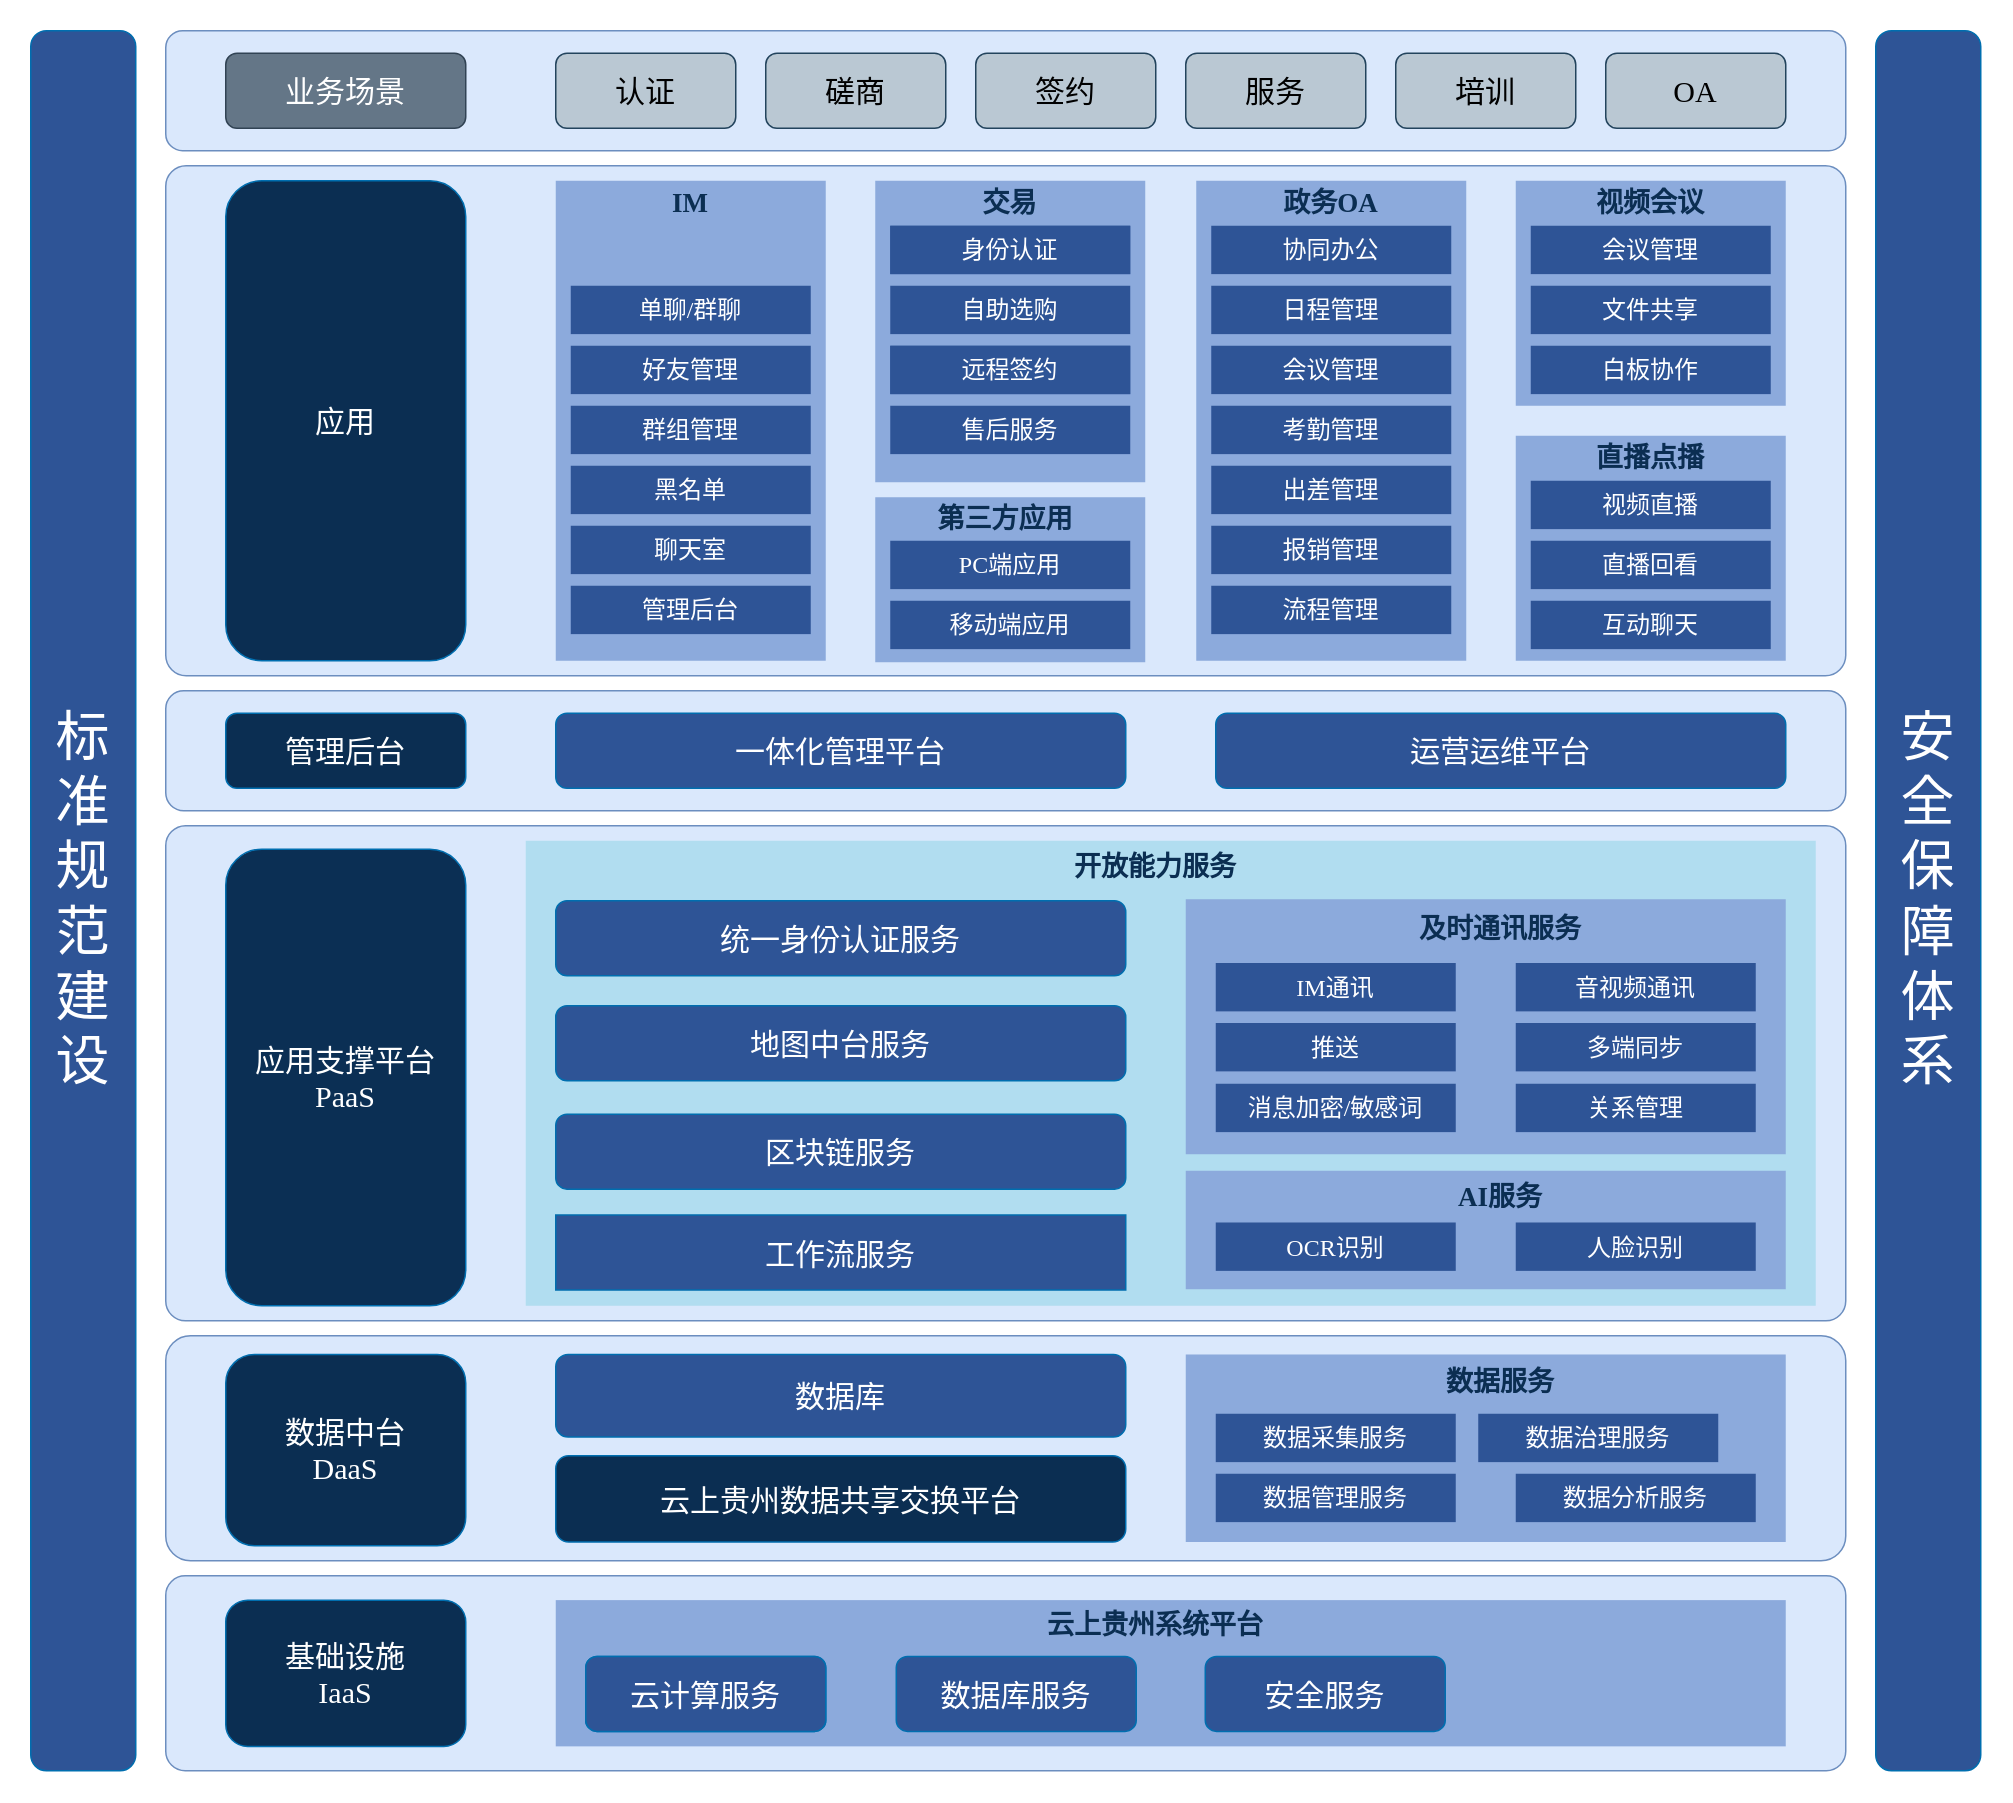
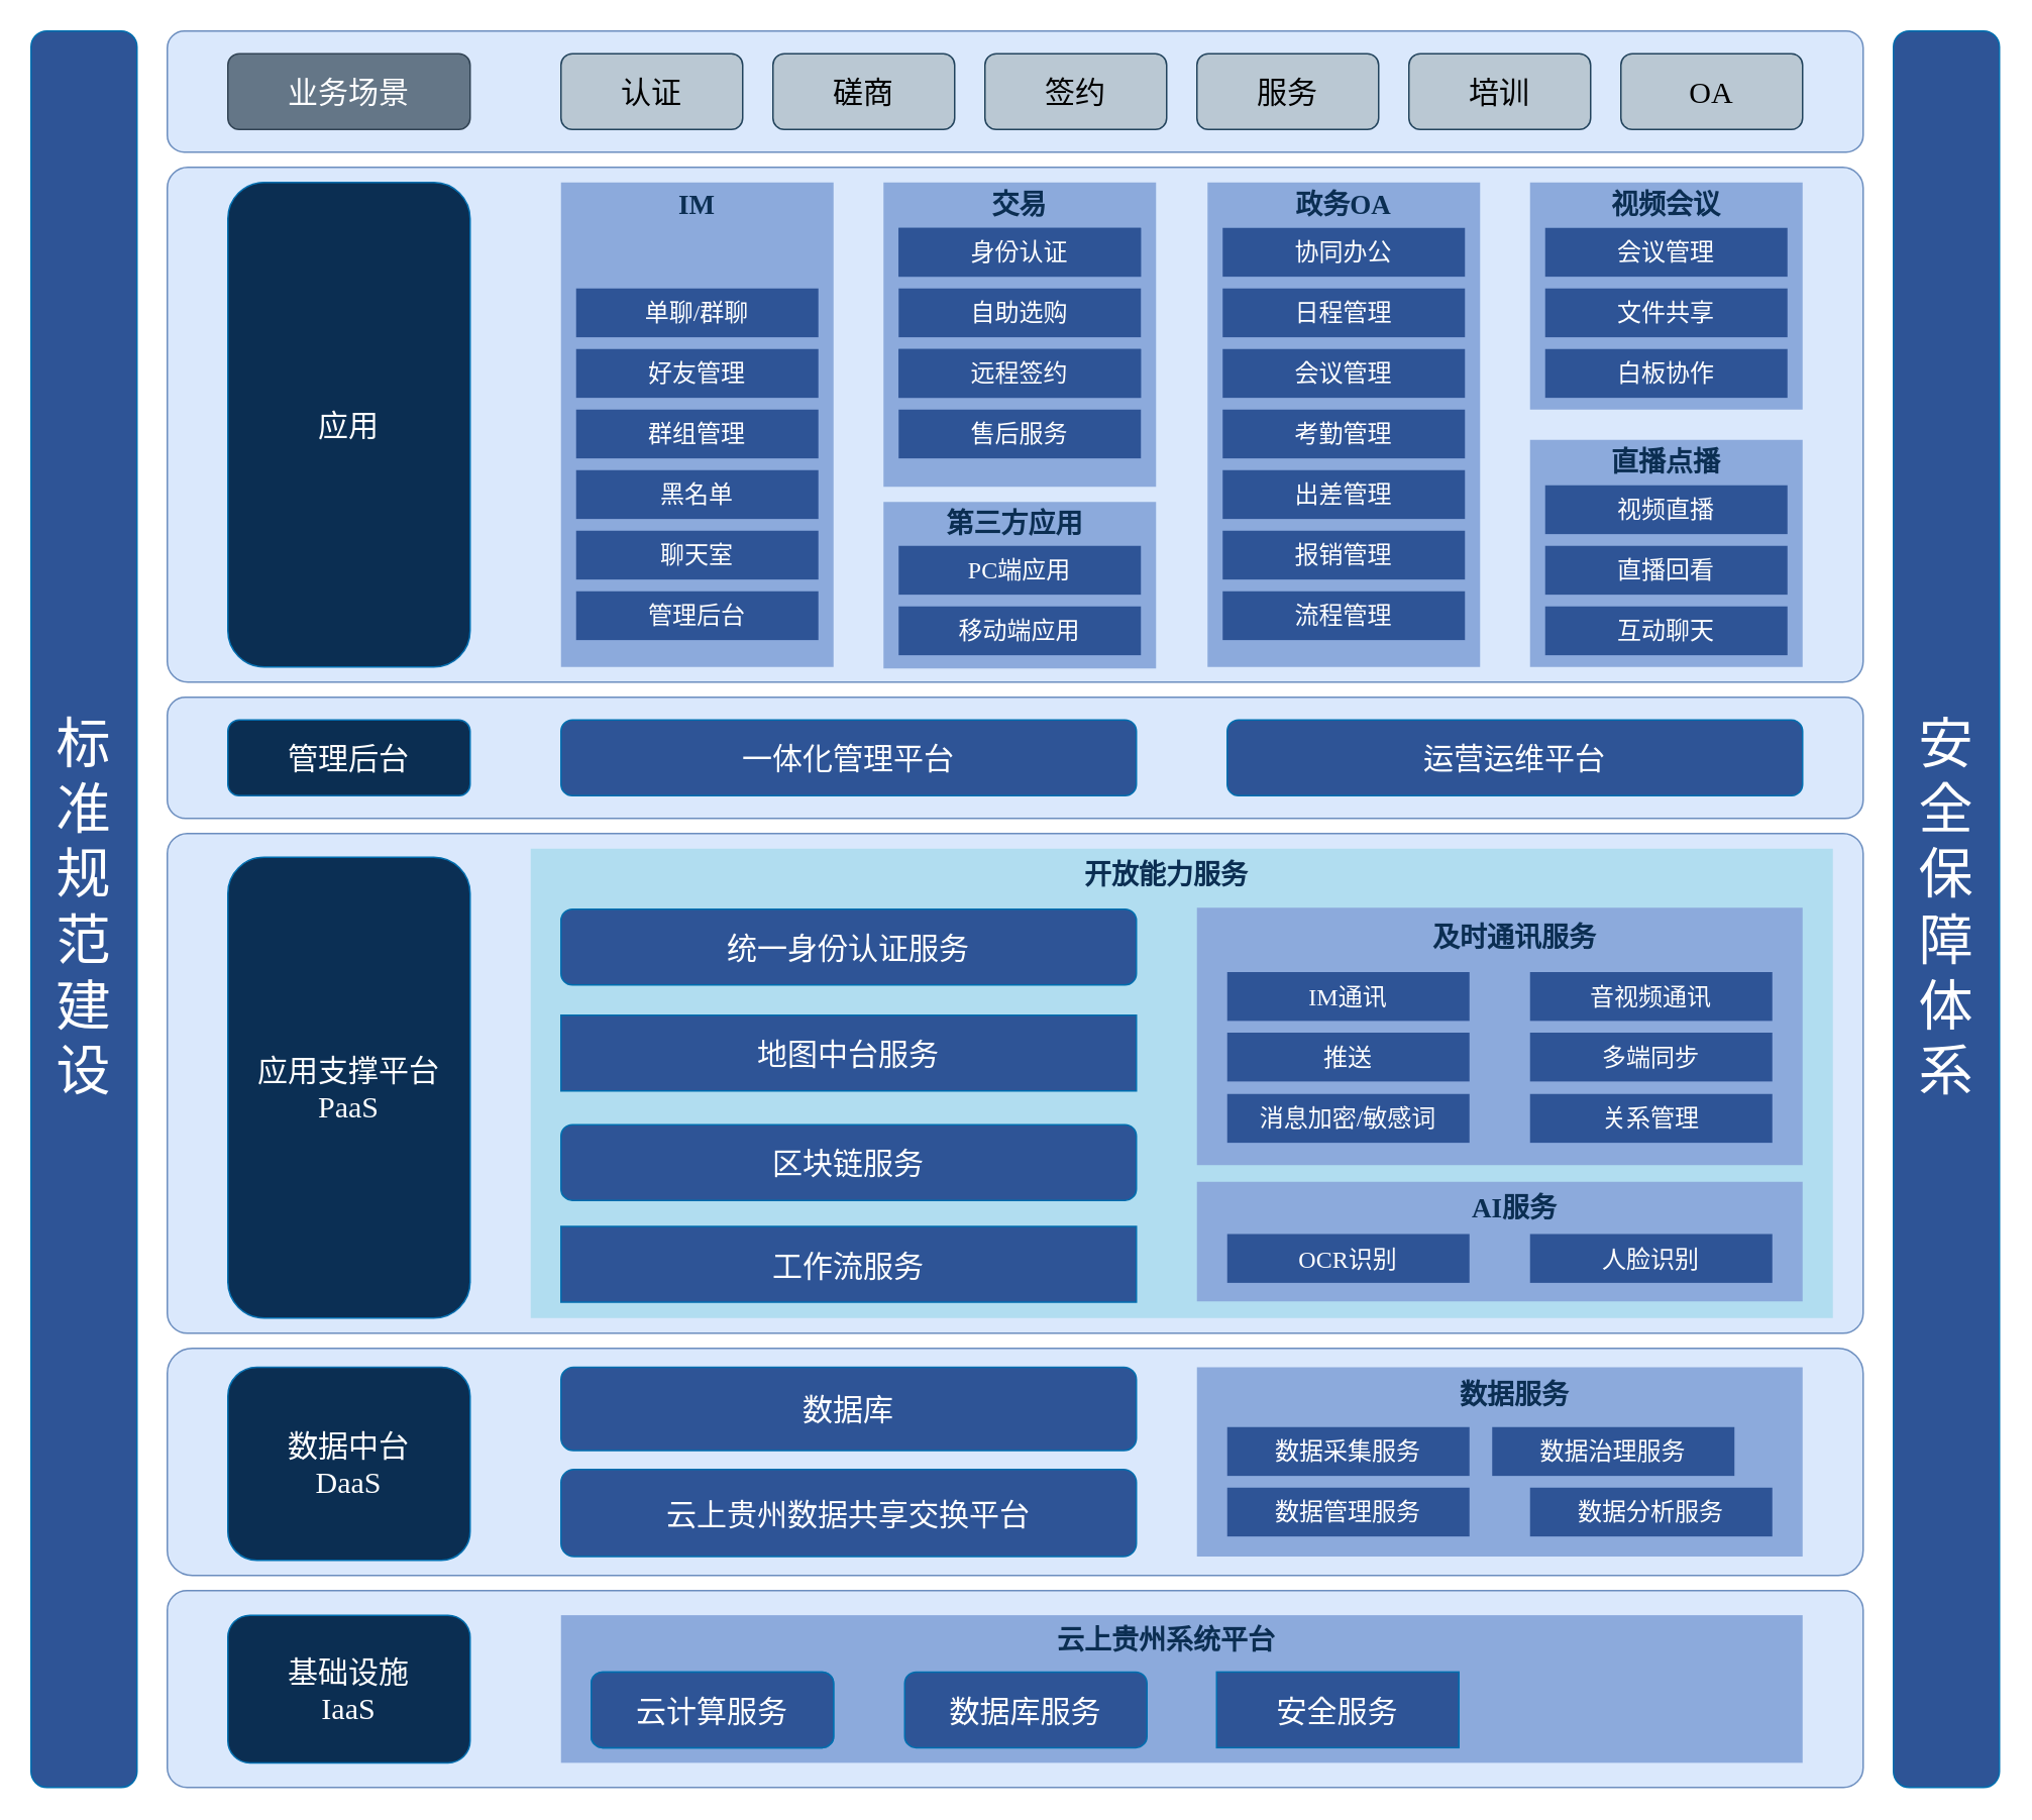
- <mxCell id="38" value="地图中台服务" style="rounded=1;whiteSpace=wrap;html=1;fillColor=#2E5496;fontColor=#ffffff;strokeColor=#006EAF;fontSize=20;fontFamily=黑体;" parent="1" vertex="1"><mxGeometry x="370" y="670" width="380" height="50" as="geometry" /></mxCell>
+ <mxCell id="38" value="地图中台服务" style="whiteSpace=wrap;html=1;fillColor=#2E5496;fontColor=#ffffff;strokeColor=#006EAF;fontSize=20;fontFamily=黑体;rounded=0;" parent="1" vertex="1"><mxGeometry x="370" y="670" width="380" height="50" as="geometry" /></mxCell>
- <mxCell id="28" value="云上贵州数据共享交换平台" style="rounded=1;whiteSpace=wrap;html=1;fillColor=#0b2e52;fontColor=#ffffff;strokeColor=#006EAF;fontSize=20;fontFamily=黑体;" parent="1" vertex="1"><mxGeometry x="370" y="970" width="380" height="57.5" as="geometry" /></mxCell>
+ <mxCell id="28" value="云上贵州数据共享交换平台" style="rounded=1;whiteSpace=wrap;html=1;fillColor=#2E5496;fontColor=#ffffff;strokeColor=#006EAF;fontSize=20;fontFamily=黑体;" parent="1" vertex="1"><mxGeometry x="370" y="970" width="380" height="57.5" as="geometry" /></mxCell>
- <mxCell id="24" value="安全服务" style="rounded=1;whiteSpace=wrap;html=1;fillColor=#2E5496;fontColor=#ffffff;strokeColor=#006EAF;fontSize=20;fontFamily=黑体;" parent="1" vertex="1"><mxGeometry x="803" y="1103.75" width="160" height="50" as="geometry" /></mxCell>
+ <mxCell id="24" value="安全服务" style="whiteSpace=wrap;html=1;fillColor=#2E5496;fontColor=#ffffff;strokeColor=#006EAF;fontSize=20;fontFamily=黑体;rounded=0;" parent="1" vertex="1"><mxGeometry x="803" y="1103.75" width="160" height="50" as="geometry" /></mxCell>
